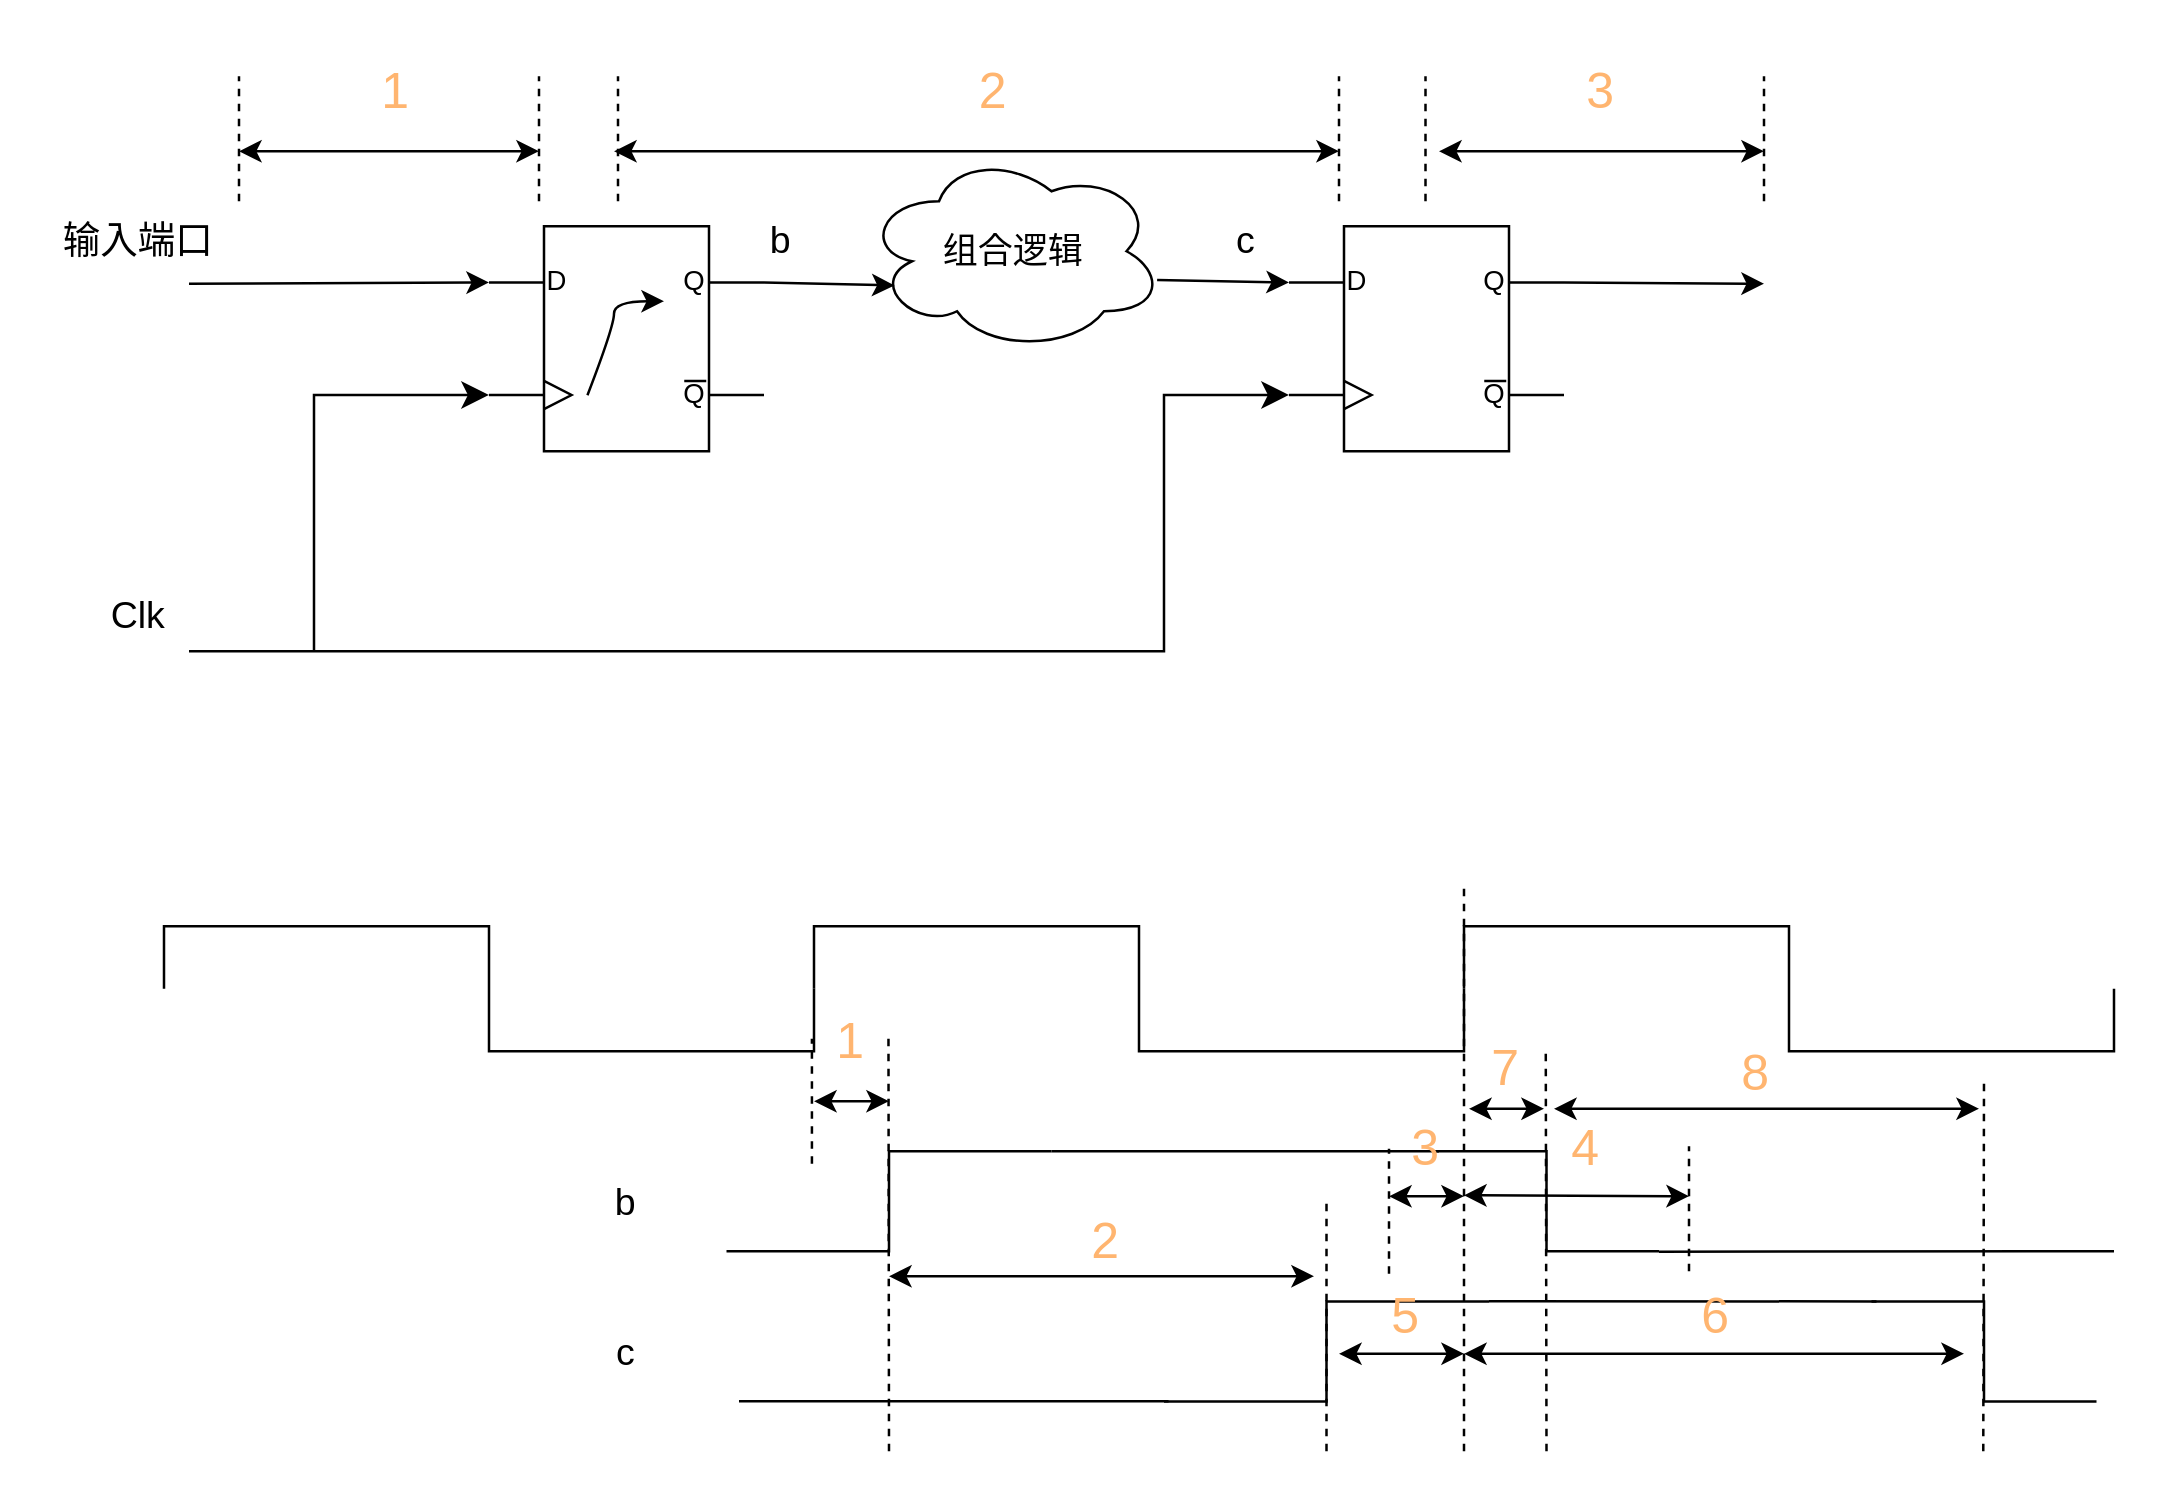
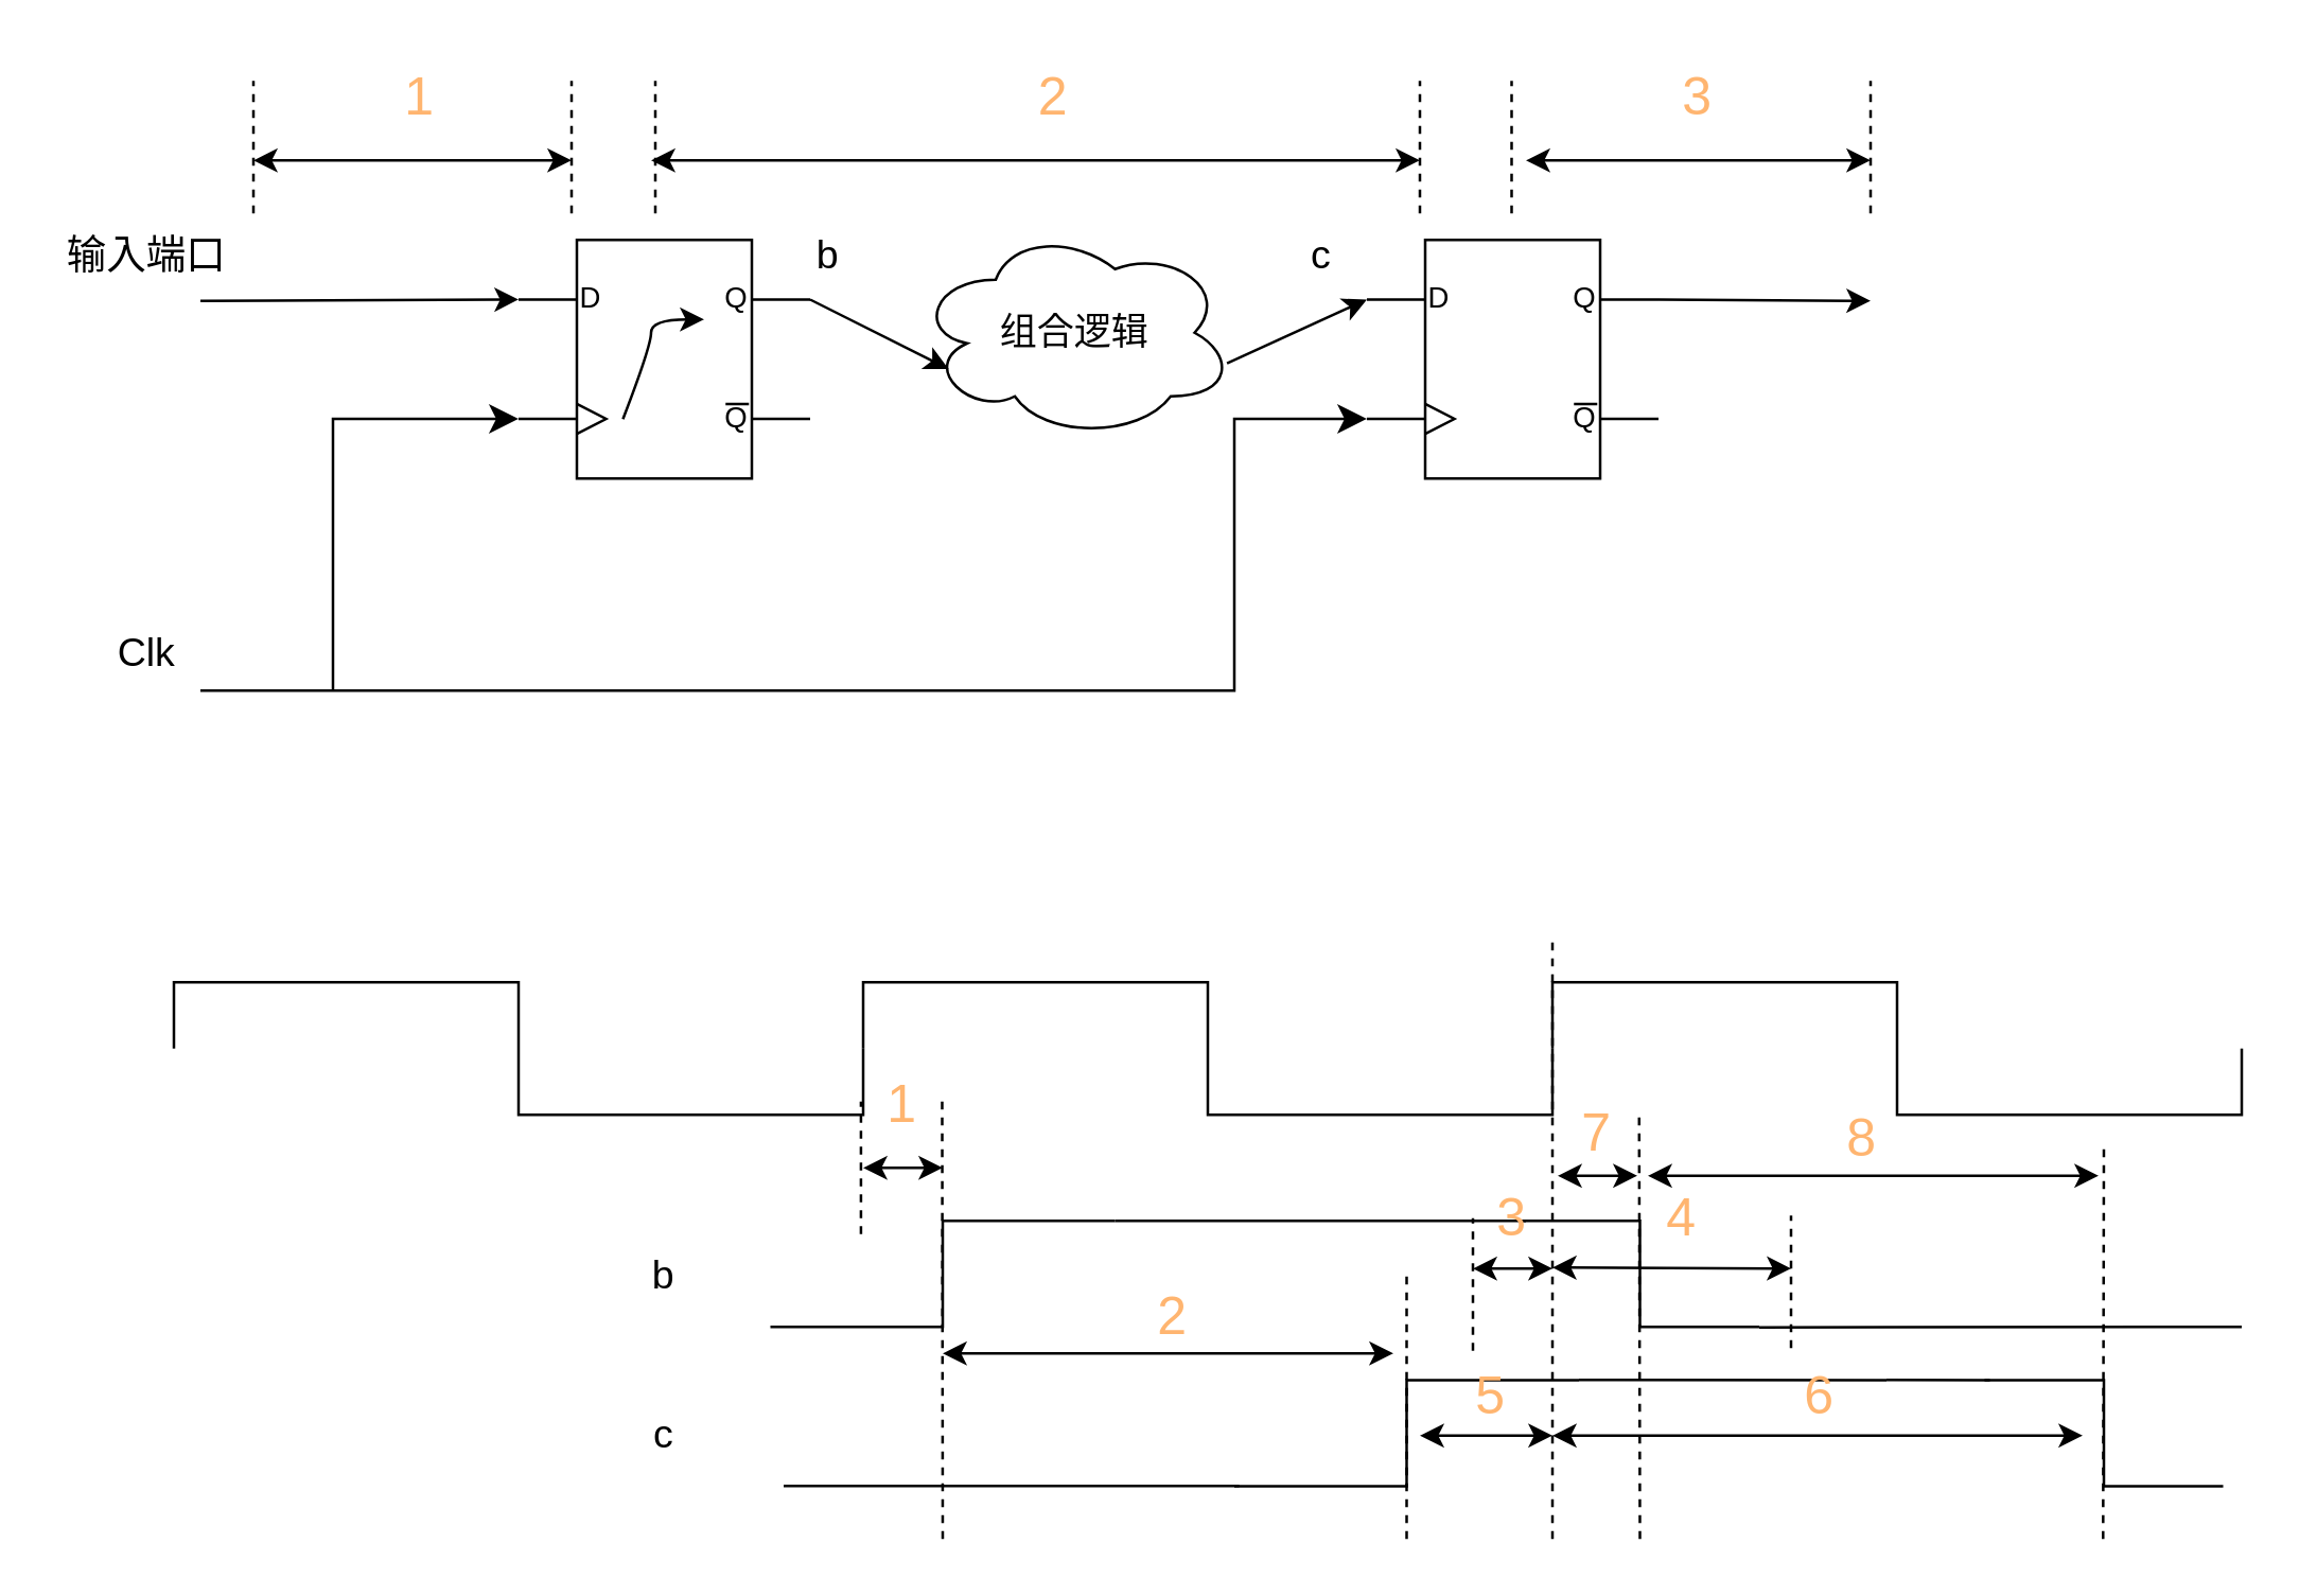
- <mxCell id="8" value="组合逻辑" style="ellipse;shape=cloud;whiteSpace=wrap;html=1;fontSize=14;" vertex="1" parent="1"><mxGeometry x="345" y="60" width="120" height="80" as="geometry" /></mxCell>
+ <mxCell id="8" value="组合逻辑" style="ellipse;shape=cloud;whiteSpace=wrap;html=1;fontSize=14;" vertex="1" parent="1"><mxGeometry x="345" y="85" width="120" height="80" as="geometry" /></mxCell>
